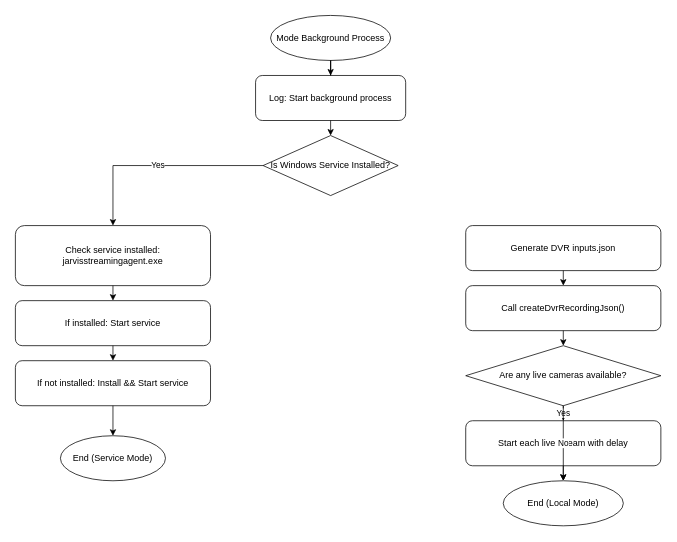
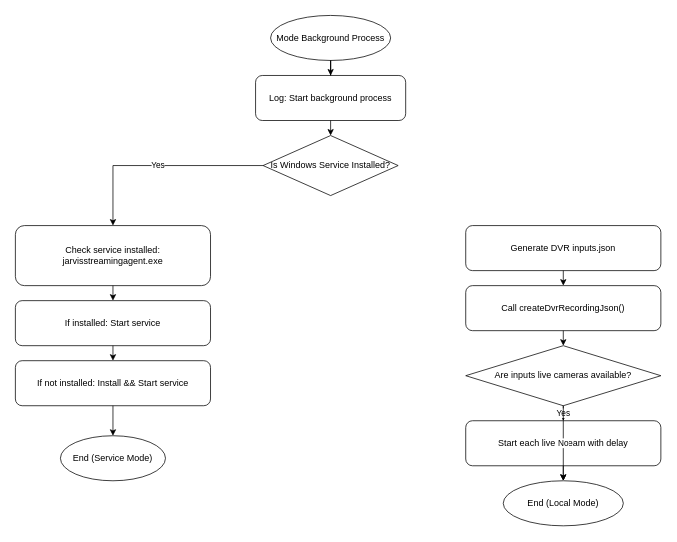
- <mxCell id="11" value="Are any live cameras available?" style="rhombus;whiteSpace=wrap;html=1;" vertex="1" parent="1"><mxGeometry x="620" y="460" width="260" height="80" as="geometry" /></mxCell>
+ <mxCell id="11" value="Are inputs live cameras available?" style="rhombus;whiteSpace=wrap;html=1;" vertex="1" parent="1"><mxGeometry x="620" y="460" width="260" height="80" as="geometry" /></mxCell>
